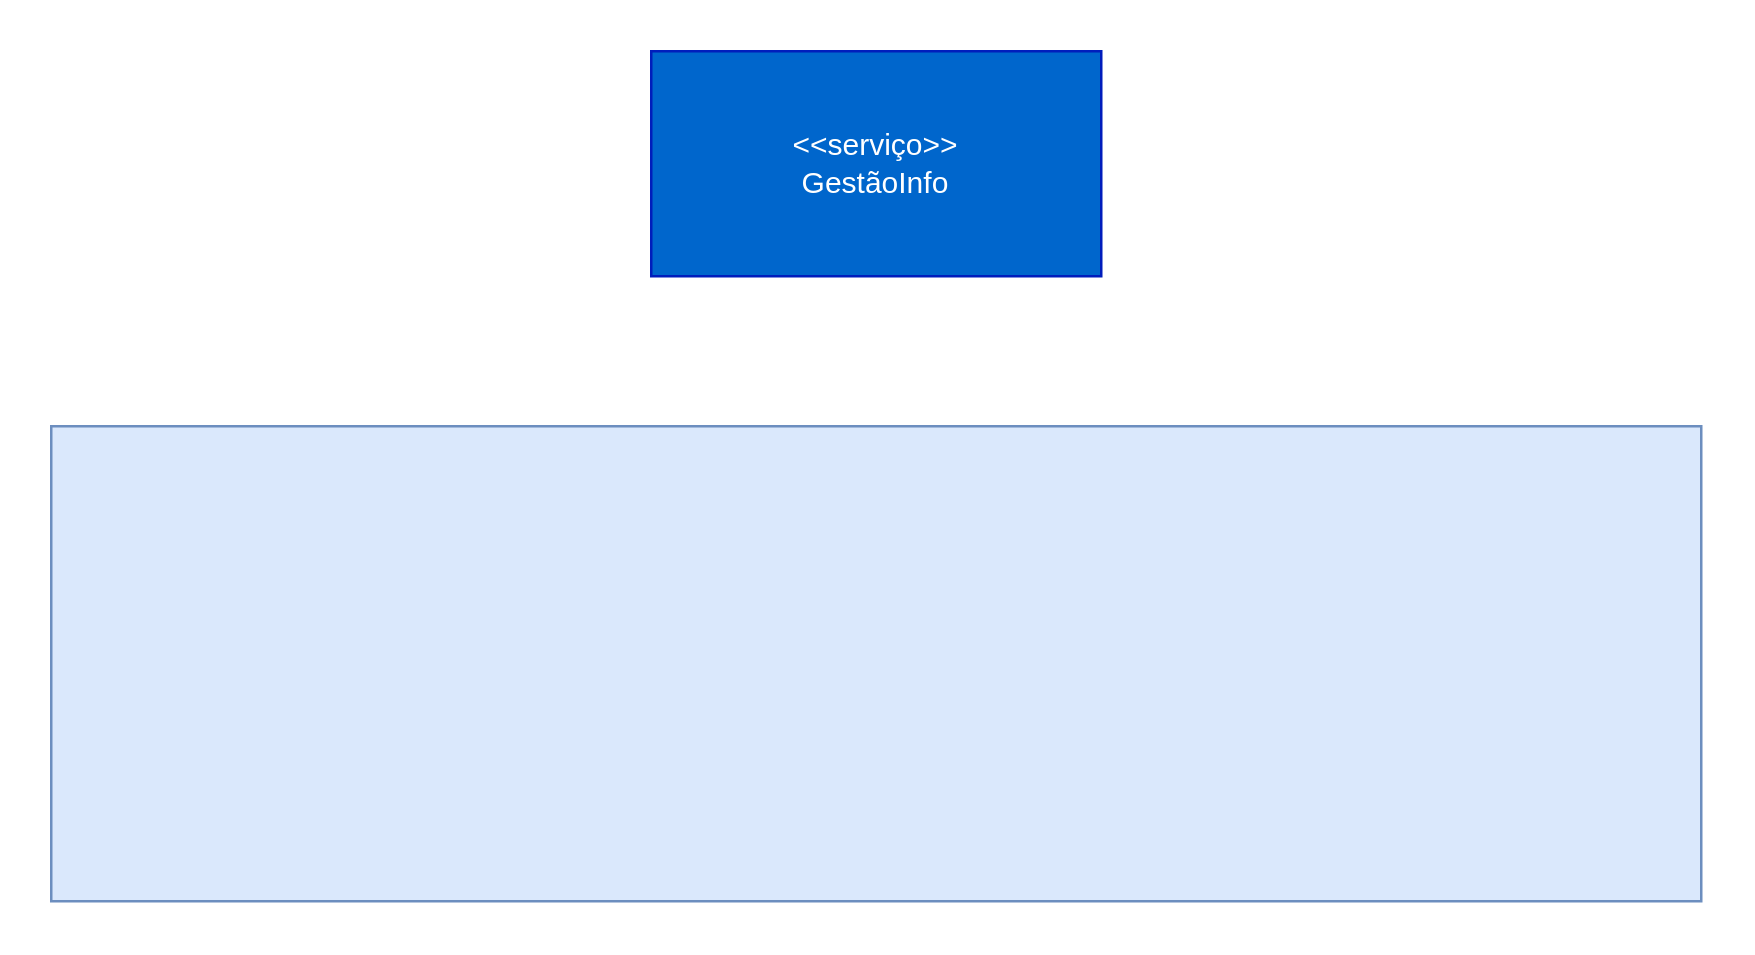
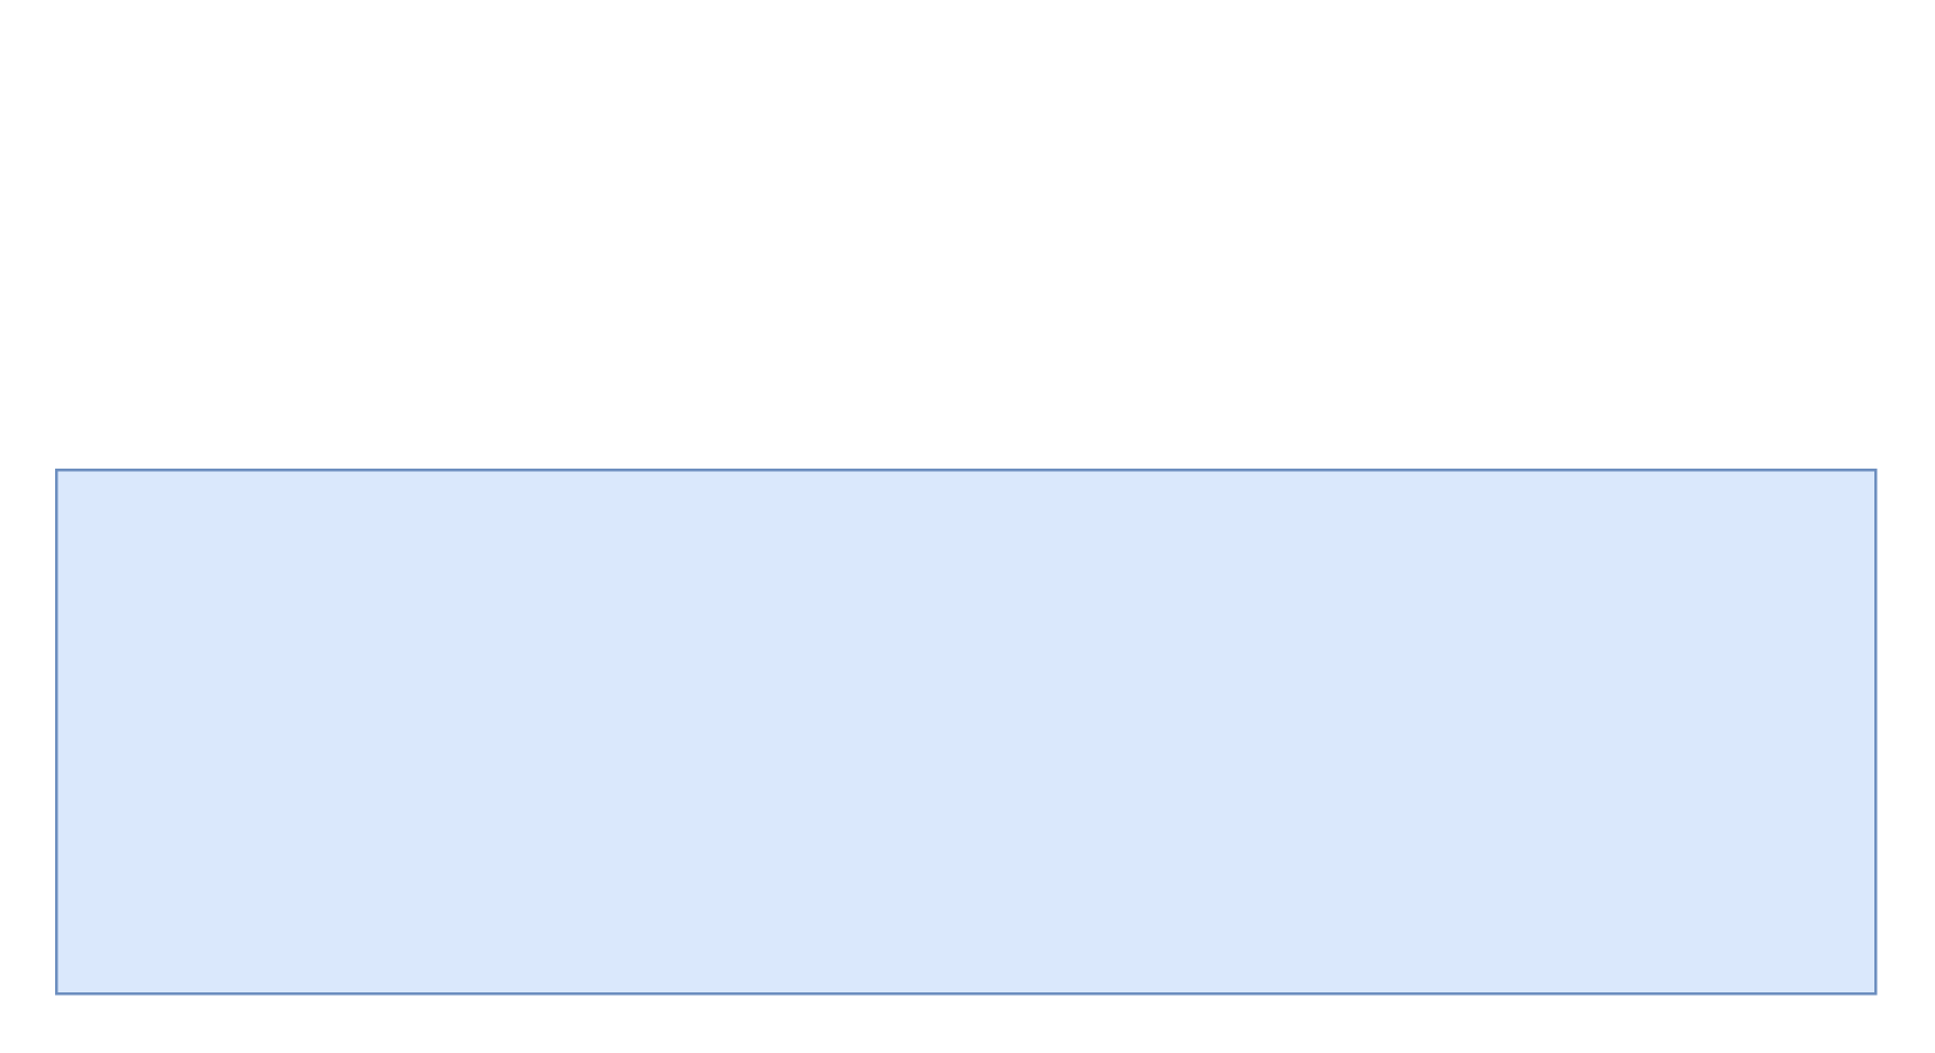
- <mxCell id="2" value="&amp;lt;&amp;lt;serviço&amp;gt;&amp;gt;&lt;br&gt;GestãoInfo" style="rounded=0;whiteSpace=wrap;html=1;fillColor=#0066CC;strokeColor=#001DBC;fontColor=#ffffff;" parent="1" vertex="1"><mxGeometry x="260" y="20" width="180" height="90" as="geometry" /></mxCell>
